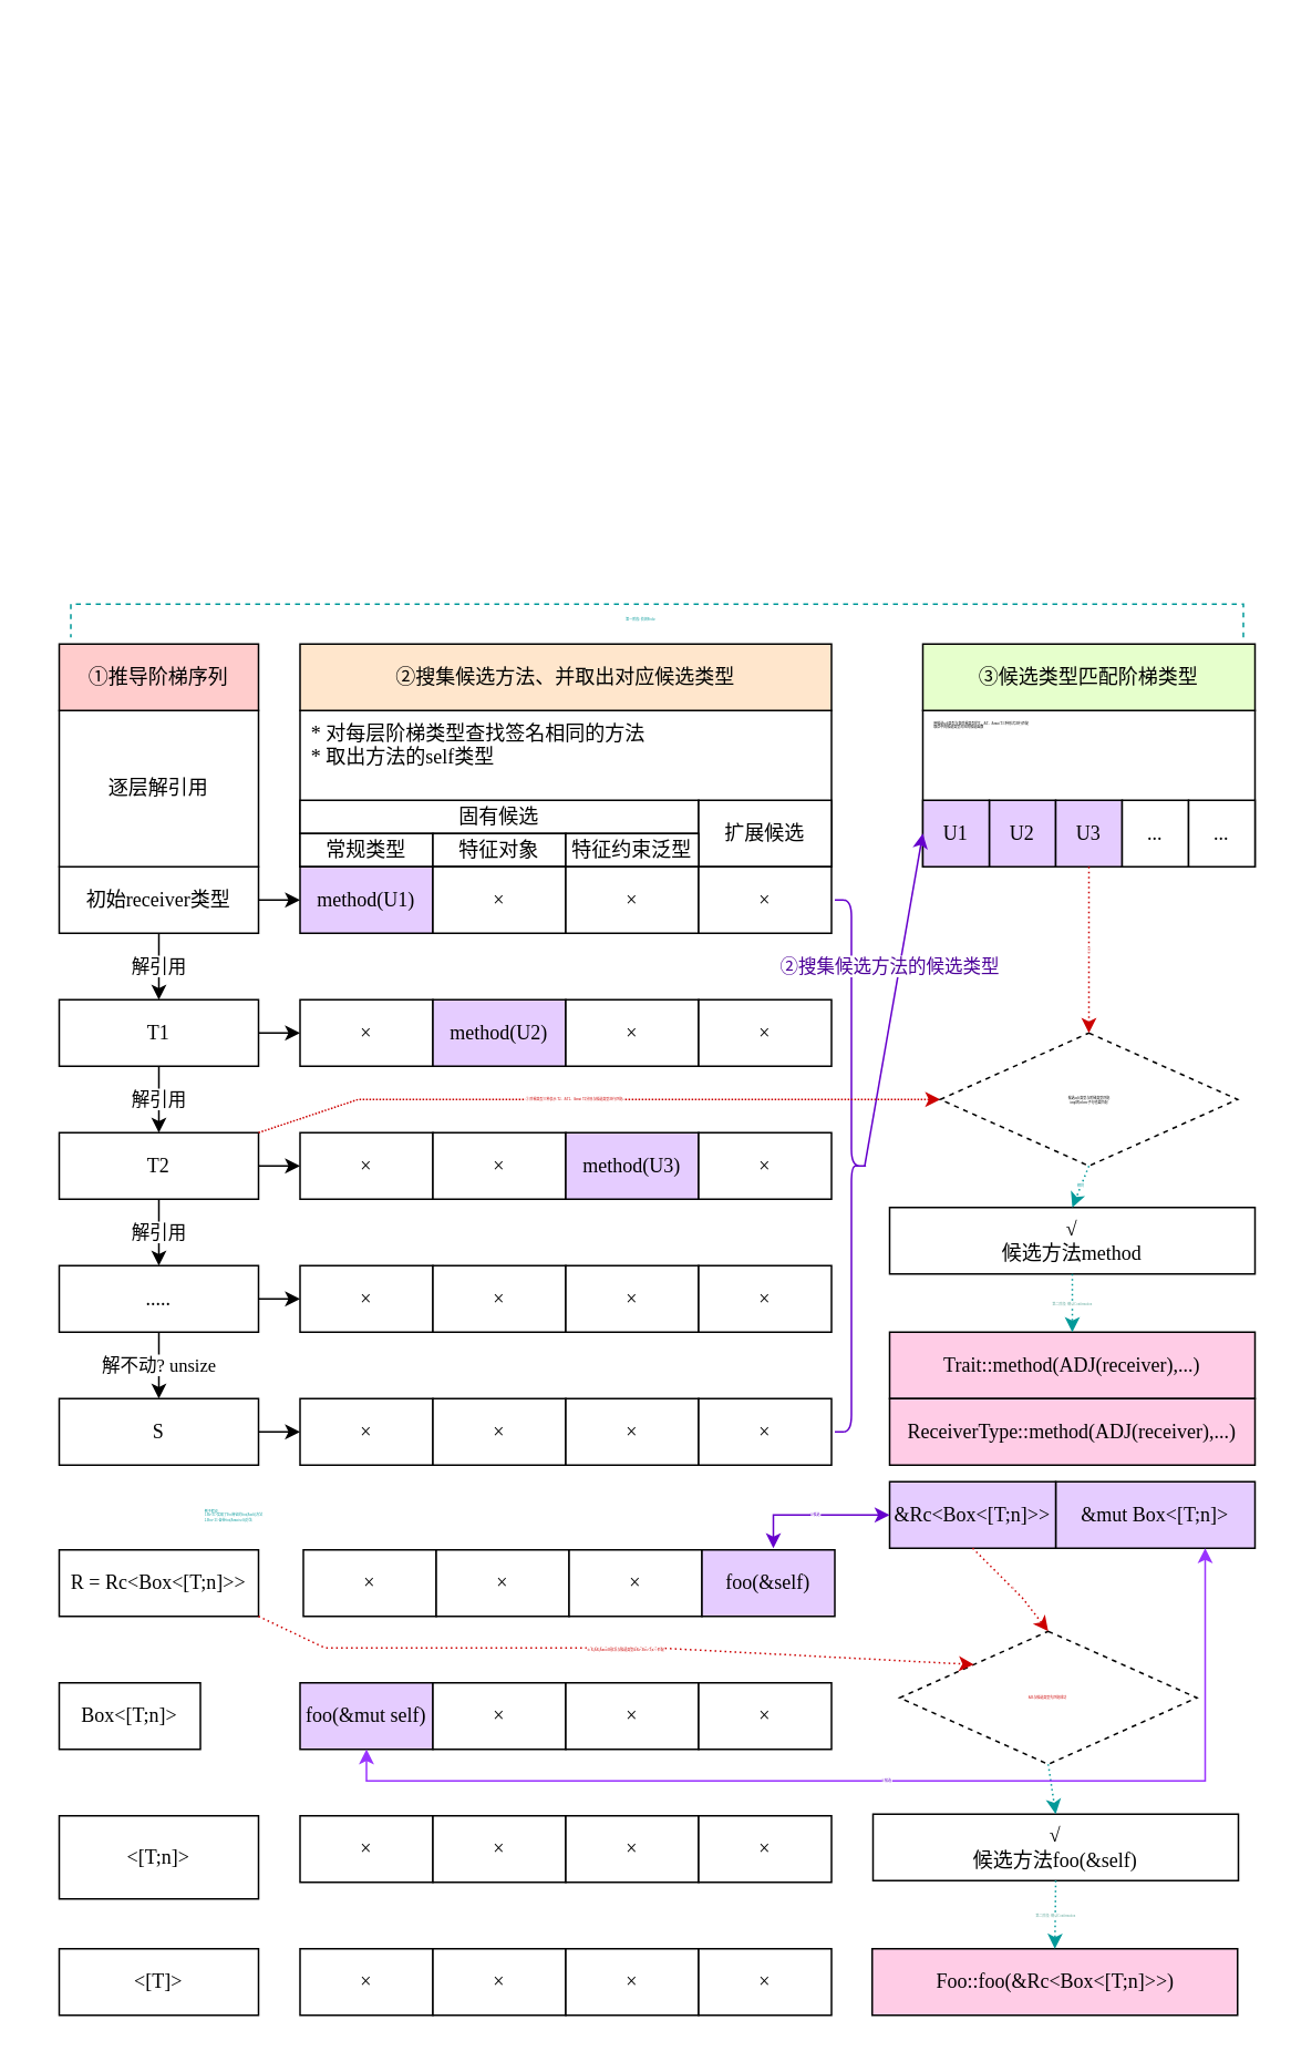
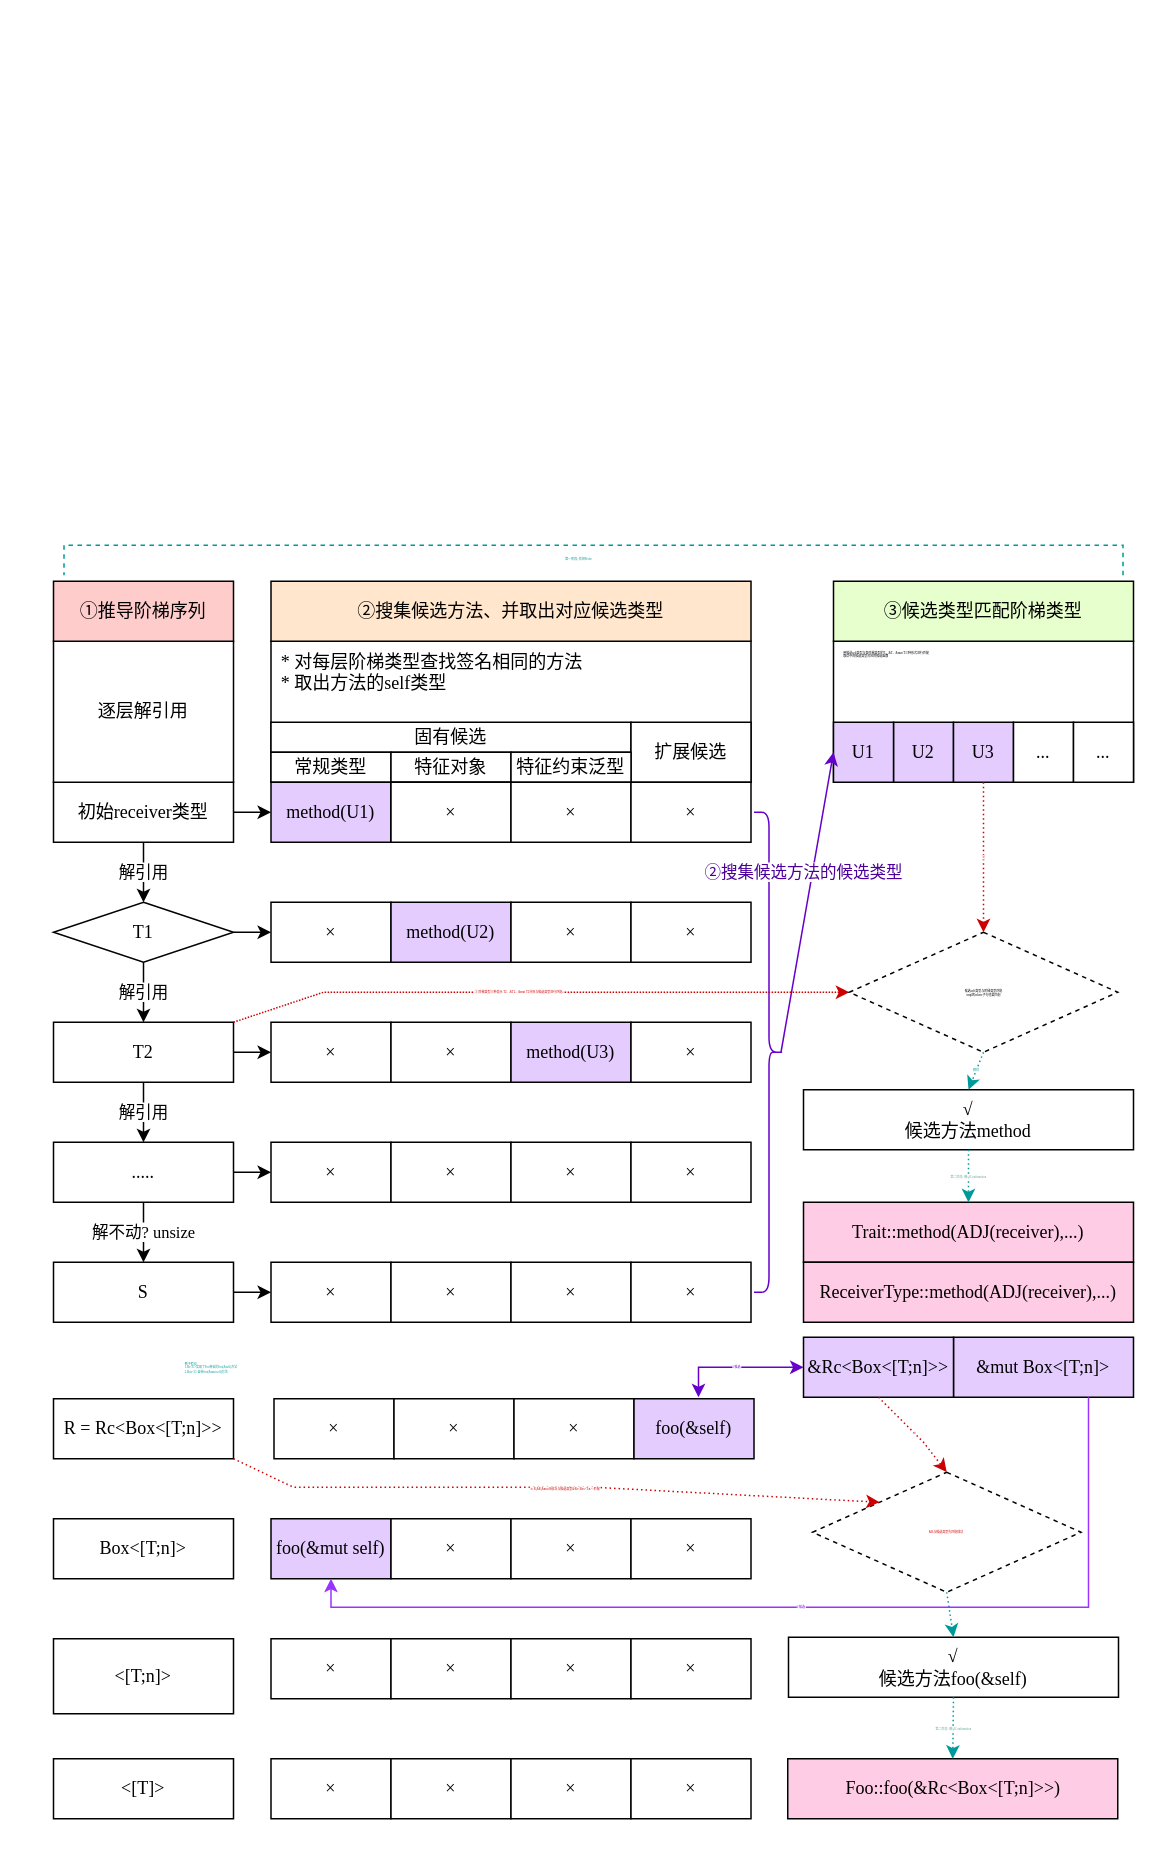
- <mxCell id="4" value="T1" style="rounded=0;whiteSpace=wrap;html=1;fontFamily=Tahoma;" parent="1" vertex="1"><mxGeometry x="35" y="601" width="120" height="40" as="geometry" /></mxCell>
+ <mxCell id="4" value="T1" style="rhombus;whiteSpace=wrap;html=1;fontFamily=Tahoma;" parent="1" vertex="1"><mxGeometry x="35" y="601" width="120" height="40" as="geometry" /></mxCell>
- <mxCell id="98" value="②候选" style="endArrow=classic;startArrow=classic;html=1;rounded=0;strokeColor=#9933FF;fontFamily=Tahoma;fontSize=2;fontColor=#6600CC;exitX=0.5;exitY=1;exitDx=0;exitDy=0;entryX=0.75;entryY=1;entryDx=0;entryDy=0;" parent="1" source="74" target="86" edge="1"><mxGeometry width="50" height="50" relative="1" as="geometry"><mxPoint x="585" y="841" as="sourcePoint" /><mxPoint x="635" y="791" as="targetPoint" /><Array as="points"><mxPoint x="220" y="1071" /><mxPoint x="475" y="1071" /><mxPoint x="725" y="1071" /></Array></mxGeometry></mxCell>
+ <mxCell id="98" value="②候选" style="endArrow=none;startArrow=classic;html=1;rounded=0;strokeColor=#9933FF;fontFamily=Tahoma;fontSize=2;fontColor=#6600CC;exitX=0.5;exitY=1;exitDx=0;exitDy=0;entryX=0.75;entryY=1;entryDx=0;entryDy=0;" parent="1" source="74" target="86" edge="1"><mxGeometry width="50" height="50" relative="1" as="geometry"><mxPoint x="585" y="841" as="sourcePoint" /><mxPoint x="635" y="791" as="targetPoint" /><Array as="points"><mxPoint x="220" y="1071" /><mxPoint x="475" y="1071" /><mxPoint x="725" y="1071" /></Array></mxGeometry></mxCell>
- <mxCell id="67" value="Box&amp;lt;[T;n]&amp;gt;" style="rounded=0;whiteSpace=wrap;html=1;fontFamily=Tahoma;" parent="1" vertex="1"><mxGeometry x="35" y="1012" width="85" height="40" as="geometry" /></mxCell>
+ <mxCell id="67" value="Box&amp;lt;[T;n]&amp;gt;" style="rounded=0;whiteSpace=wrap;html=1;fontFamily=Tahoma;" parent="1" vertex="1"><mxGeometry x="35" y="1012" width="120" height="40" as="geometry" /></mxCell>
